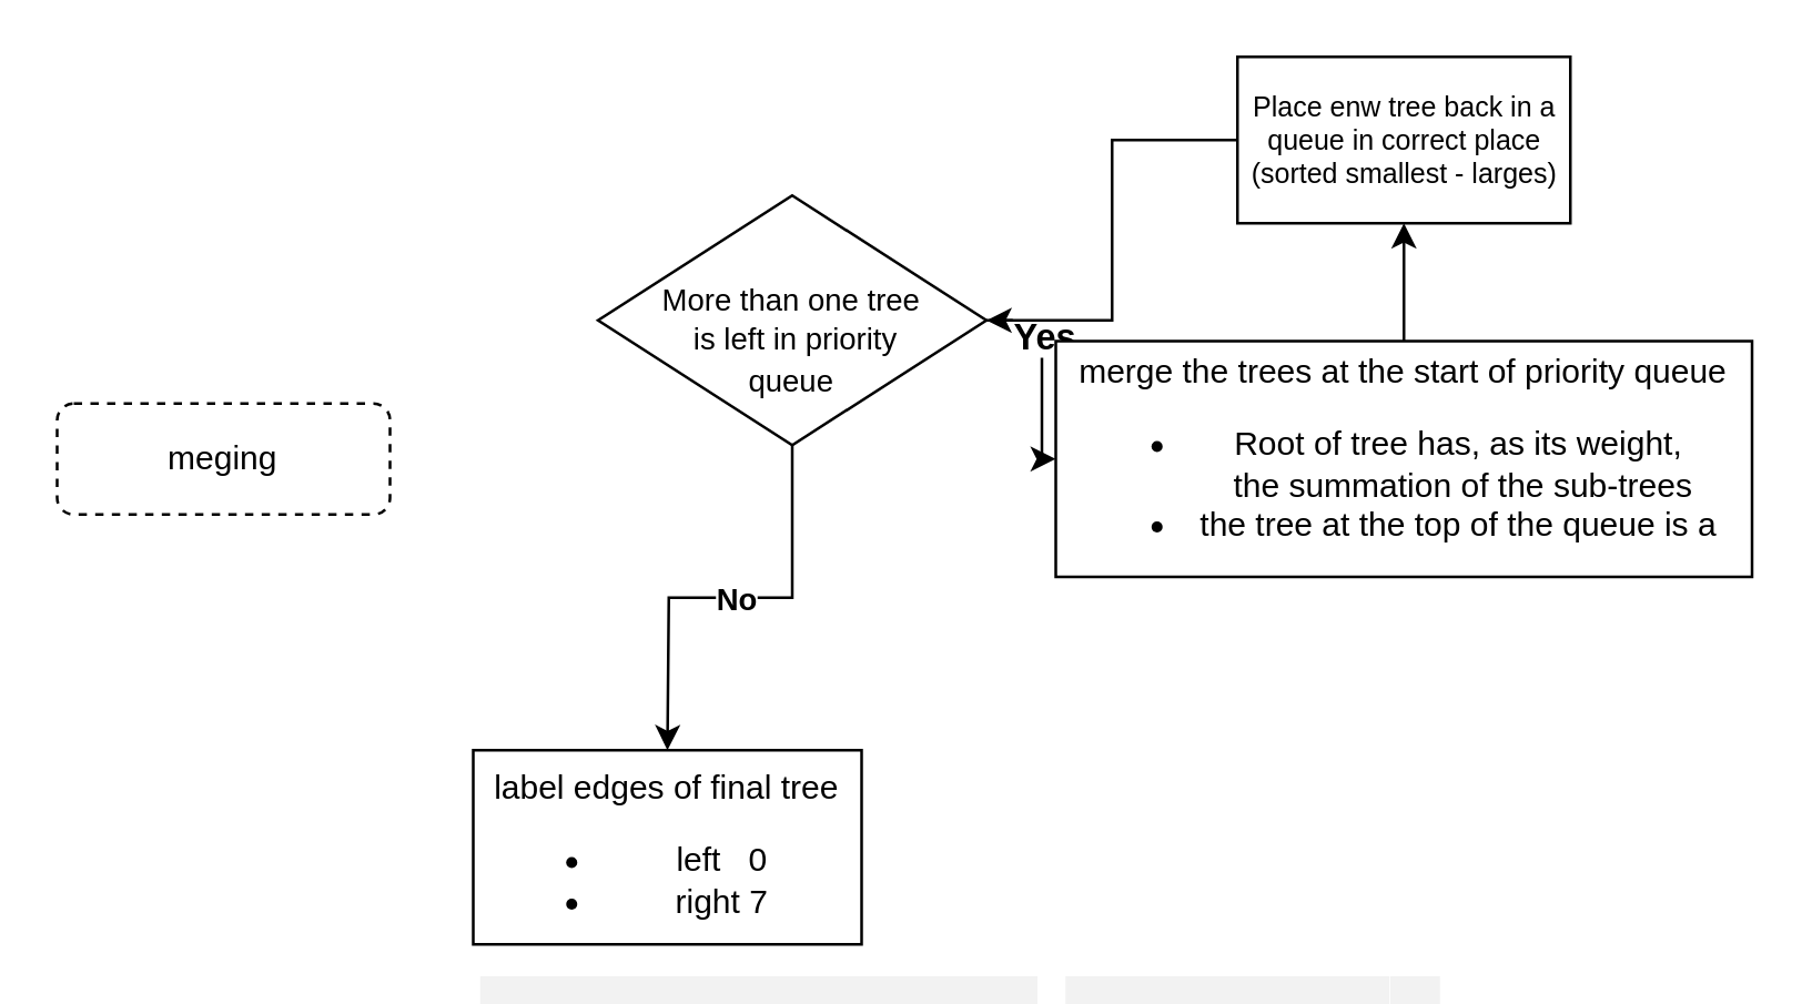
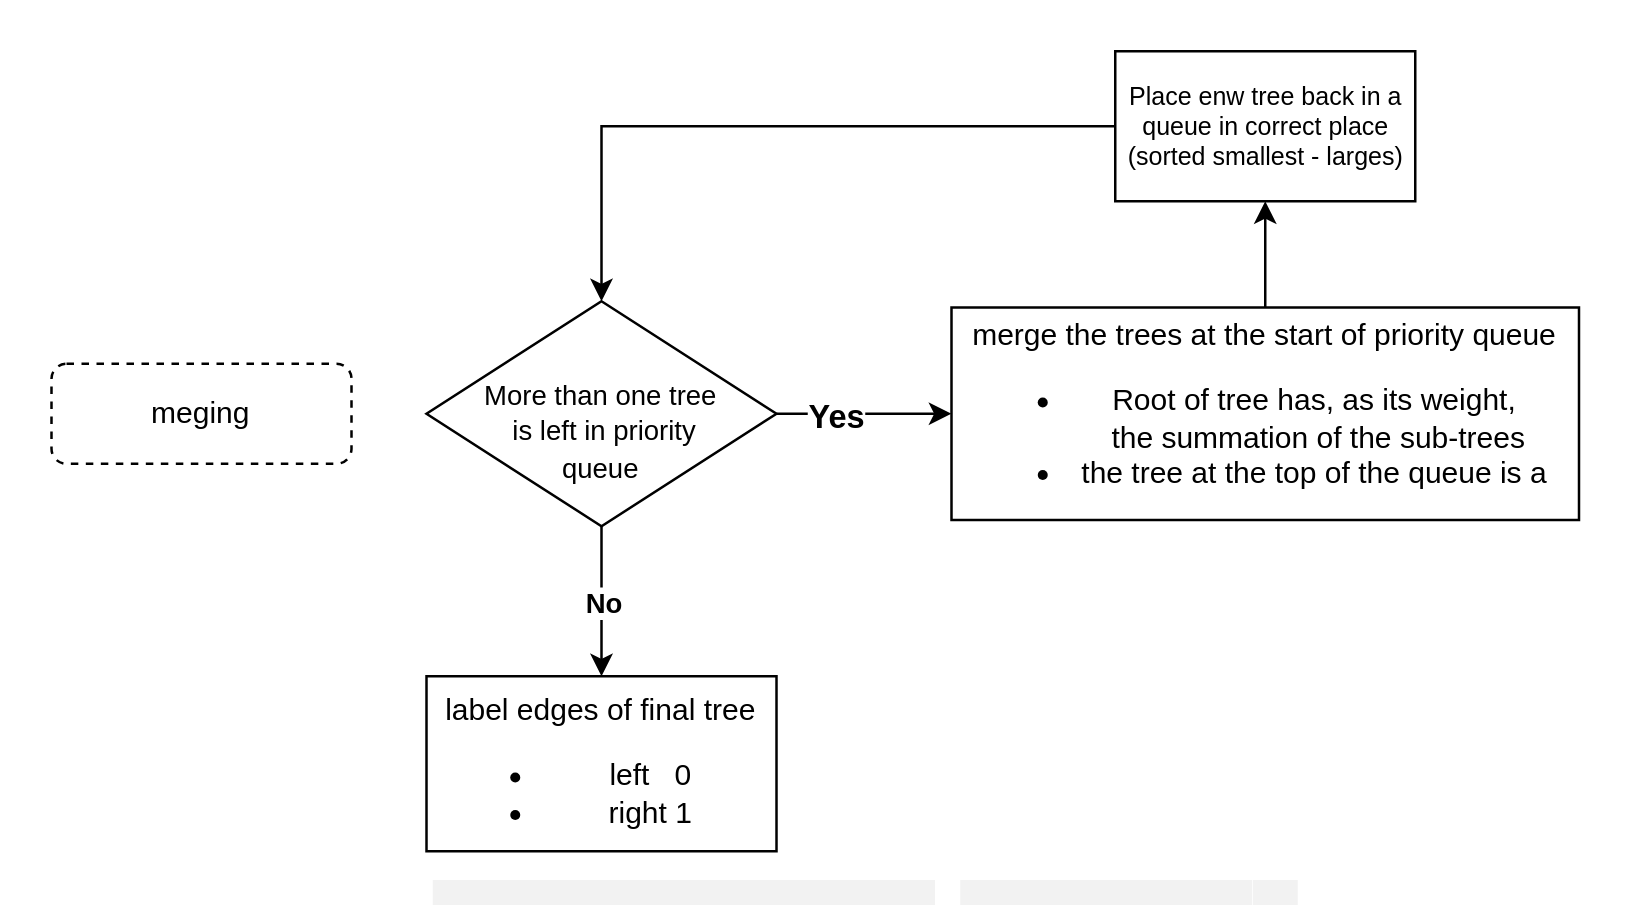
- <mxCell id="7" value="&lt;font style=&quot;font-size: 11px;&quot;&gt;More than one tree&lt;br&gt;&amp;nbsp;is left in&amp;nbsp;priority &lt;br&gt;queue&lt;/font&gt;" style="rhombus;whiteSpace=wrap;html=1;shadow=0;fontFamily=Helvetica;fontSize=12;align=center;strokeWidth=1;spacing=-10;spacingTop=14;labelPosition=center;verticalLabelPosition=middle;verticalAlign=middle;" parent="1" vertex="1"><mxGeometry x="215" y="70" width="140" height="90" as="geometry" /></mxCell>
+ <mxCell id="7" value="&lt;font style=&quot;font-size: 11px;&quot;&gt;More than one tree&lt;br&gt;&amp;nbsp;is left in&amp;nbsp;priority &lt;br&gt;queue&lt;/font&gt;" style="rhombus;whiteSpace=wrap;html=1;shadow=0;fontFamily=Helvetica;fontSize=12;align=center;strokeWidth=1;spacing=-10;spacingTop=14;labelPosition=center;verticalLabelPosition=middle;verticalAlign=middle;" parent="1" vertex="1"><mxGeometry x="170" y="120" width="140" height="90" as="geometry" /></mxCell>
- <mxCell id="12" value="label edges of final tree&lt;br&gt;&lt;ul&gt;&lt;li&gt;left&amp;nbsp; &amp;nbsp;0&lt;/li&gt;&lt;li&gt;right 7&lt;/li&gt;&lt;/ul&gt;" style="rounded=0;whiteSpace=wrap;html=1;verticalAlign=top;" vertex="1" parent="1"><mxGeometry x="170" y="270" width="140" height="70" as="geometry" /></mxCell>
+ <mxCell id="12" value="label edges of final tree&lt;br&gt;&lt;ul&gt;&lt;li&gt;left&amp;nbsp; &amp;nbsp;0&lt;/li&gt;&lt;li&gt;right 1&lt;/li&gt;&lt;/ul&gt;" style="rounded=0;whiteSpace=wrap;html=1;verticalAlign=top;" vertex="1" parent="1"><mxGeometry x="170" y="270" width="140" height="70" as="geometry" /></mxCell>
